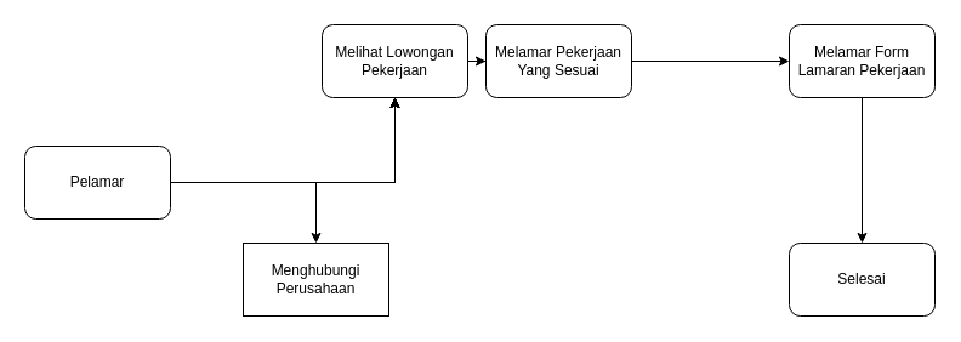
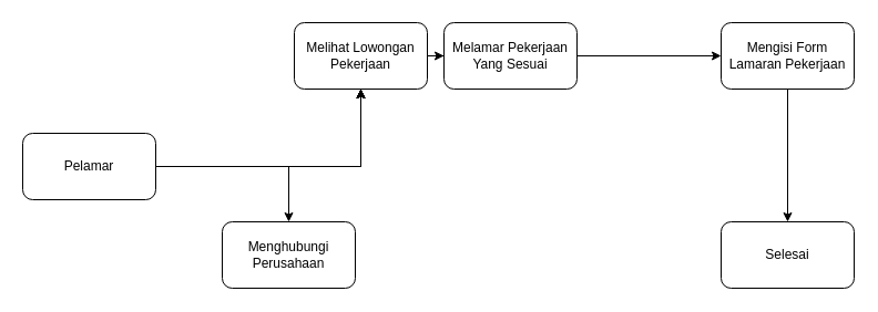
- <mxCell id="15" value="Melamar Form Lamaran Pekerjaan" style="rounded=1;whiteSpace=wrap;html=1;" vertex="1" parent="1"><mxGeometry x="650" y="20" width="120" height="60" as="geometry" /></mxCell>
+ <mxCell id="15" value="Mengisi Form Lamaran Pekerjaan" style="rounded=1;whiteSpace=wrap;html=1;" vertex="1" parent="1"><mxGeometry x="650" y="20" width="120" height="60" as="geometry" /></mxCell>
- <mxCell id="16" value="Menghubungi Perusahaan" style="whiteSpace=wrap;html=1;rounded=0;" vertex="1" parent="1"><mxGeometry x="200" y="200" width="120" height="60" as="geometry" /></mxCell>
+ <mxCell id="16" value="Menghubungi Perusahaan" style="rounded=1;whiteSpace=wrap;html=1;" vertex="1" parent="1"><mxGeometry x="200" y="200" width="120" height="60" as="geometry" /></mxCell>
